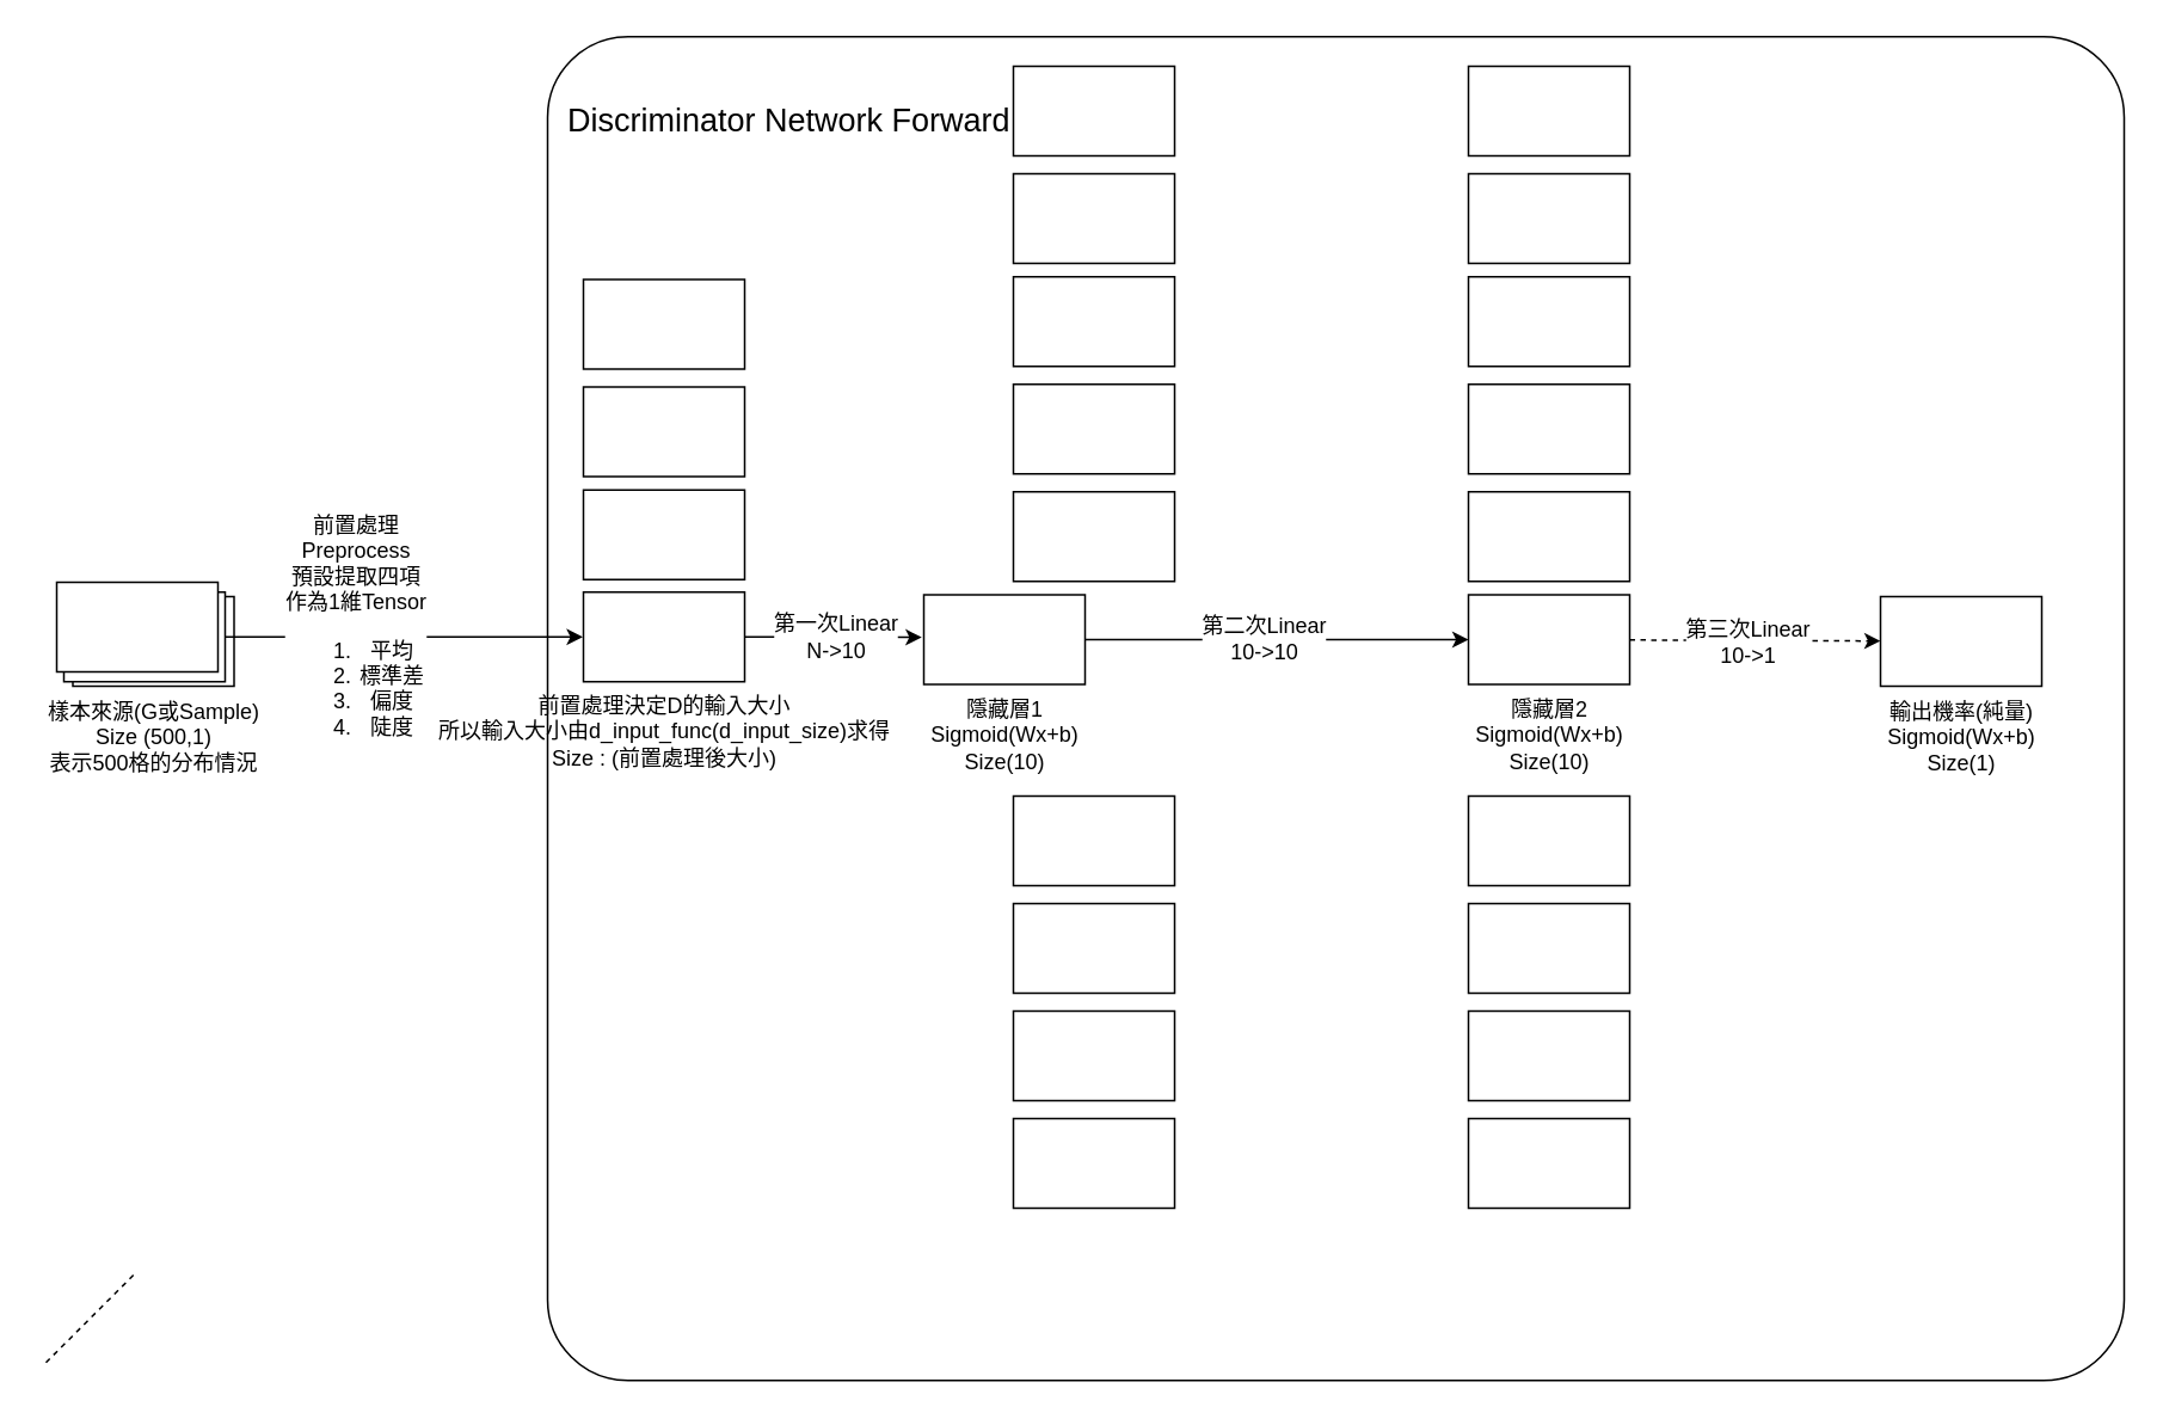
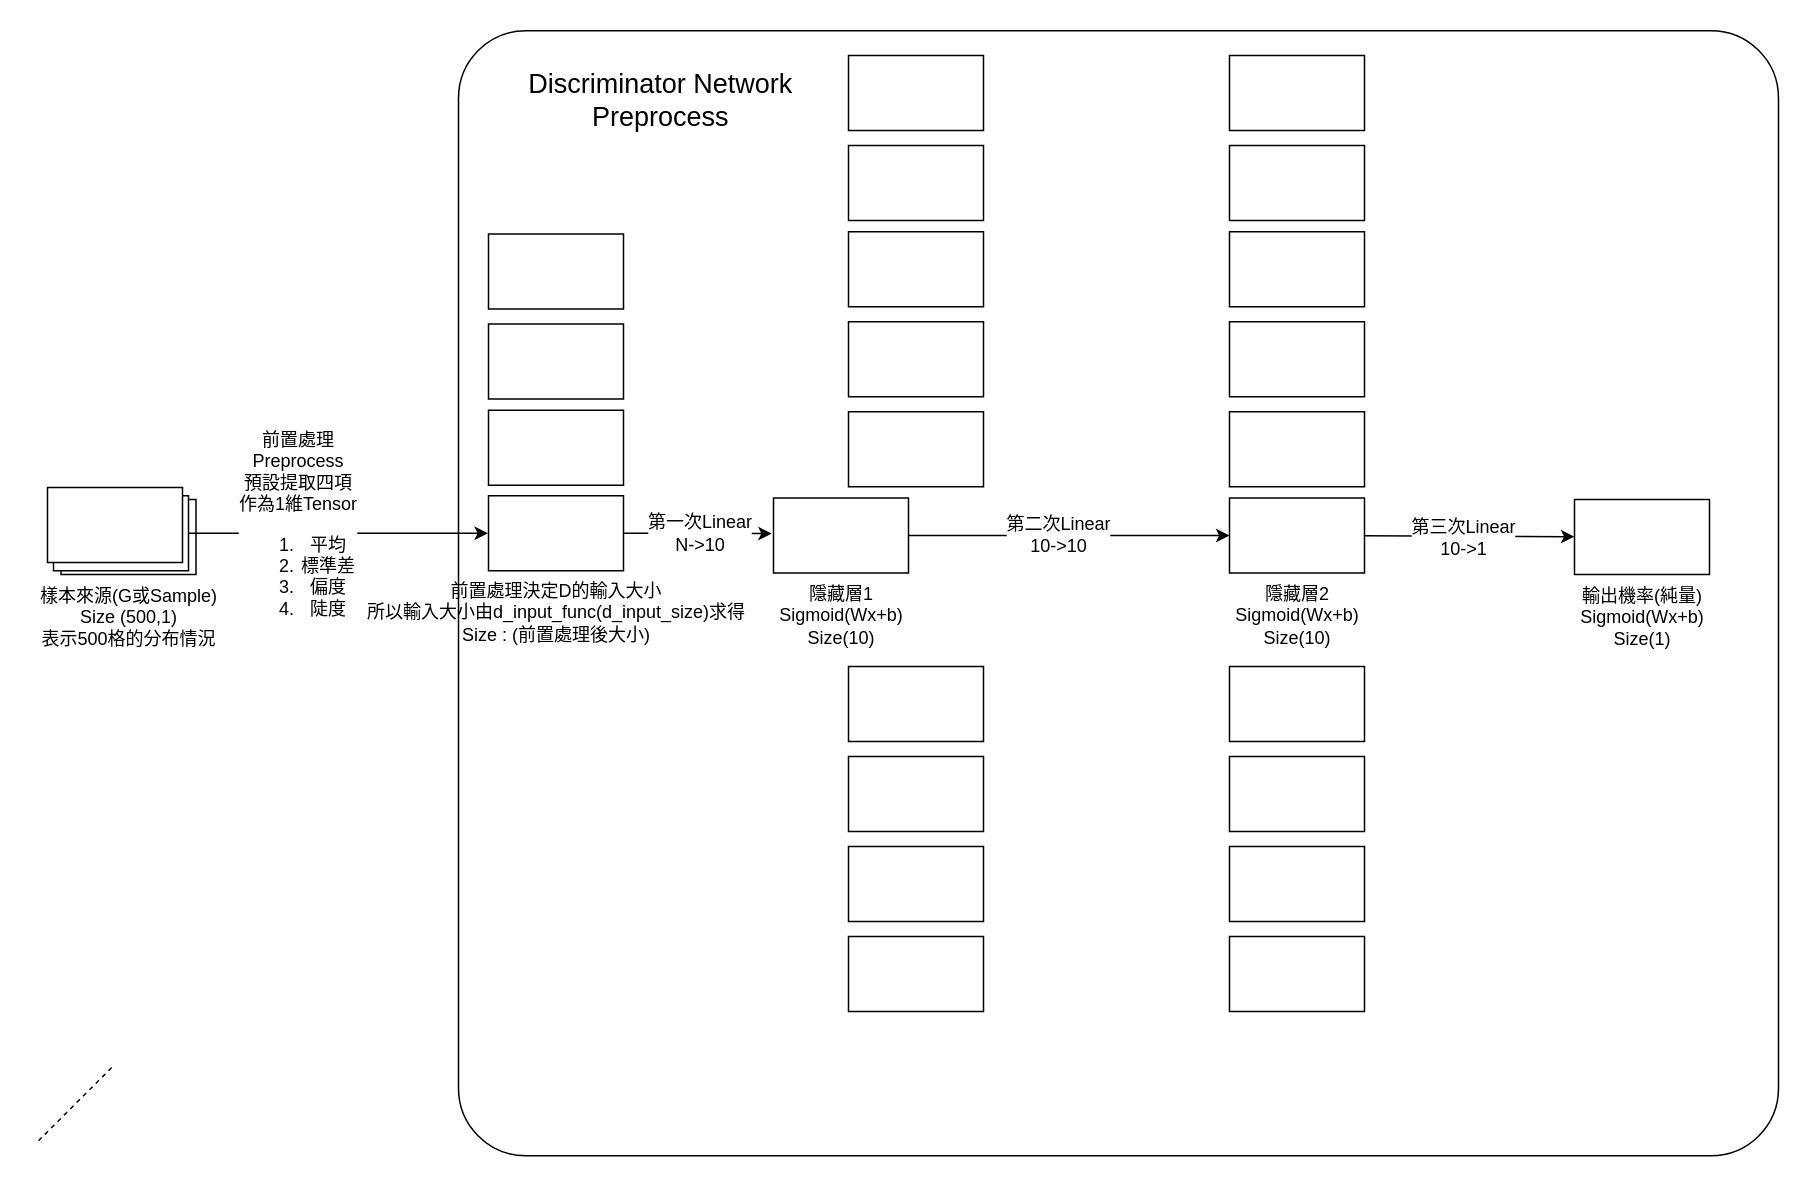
- <mxCell id="39" value="&lt;font style=&quot;font-size: 18px&quot;&gt;Discriminator Network Forward&lt;/font&gt;" style="text;html=1;strokeColor=none;fillColor=none;align=center;verticalAlign=middle;whiteSpace=wrap;rounded=0;" parent="1" vertex="1"><mxGeometry x="305" y="36.5" width="270" height="60" as="geometry" /></mxCell>
+ <mxCell id="39" value="&lt;font style=&quot;font-size: 18px&quot;&gt;Discriminator Network Preprocess&lt;/font&gt;" style="text;html=1;strokeColor=none;fillColor=none;align=center;verticalAlign=middle;whiteSpace=wrap;rounded=0;" parent="1" vertex="1"><mxGeometry x="305" y="36.5" width="270" height="60" as="geometry" /></mxCell>
- <mxCell id="25" style="rounded=0;orthogonalLoop=1;jettySize=auto;html=1;dashed=1;" parent="1" source="27" target="35" edge="1"><mxGeometry relative="1" as="geometry" /></mxCell>
+ <mxCell id="25" style="rounded=0;orthogonalLoop=1;jettySize=auto;html=1;" parent="1" source="27" target="35" edge="1"><mxGeometry relative="1" as="geometry" /></mxCell>
